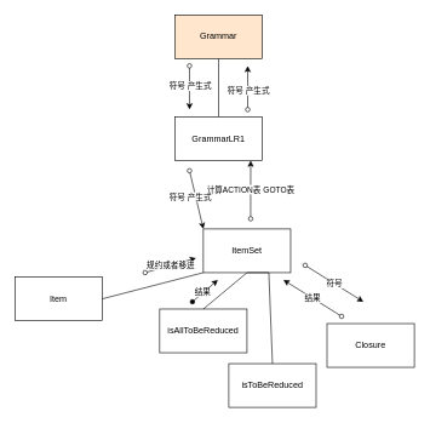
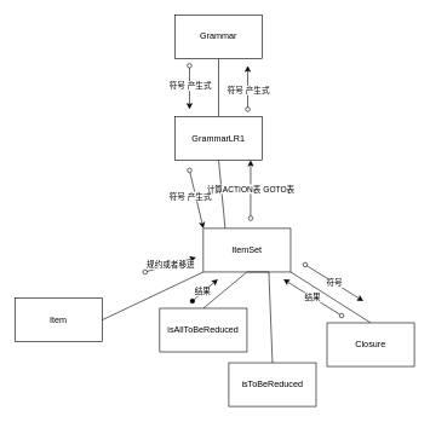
- <mxCell id="3" value="Grammar" style="rounded=0;whiteSpace=wrap;html=1;fillColor=#ffe6cc;" vertex="1" parent="1"><mxGeometry x="240" y="20" width="120" height="60" as="geometry" /></mxCell>
+ <mxCell id="3" value="Grammar" style="rounded=0;whiteSpace=wrap;html=1;" vertex="1" parent="1"><mxGeometry x="240" y="20" width="120" height="60" as="geometry" /></mxCell>
+ <mxCell id="4" style="edgeStyle=none;html=1;exitX=0.5;exitY=1;exitDx=0;exitDy=0;entryX=0.25;entryY=0;entryDx=0;entryDy=0;startArrow=none;startFill=0;endArrow=none;endFill=0;" edge="1" parent="1" source="5" target="12"><mxGeometry relative="1" as="geometry" /></mxCell>
- <mxCell id="6" value="Item" style="rounded=0;whiteSpace=wrap;html=1;" vertex="1" parent="1"><mxGeometry x="20" y="380" width="120" height="60" as="geometry" /></mxCell>
+ <mxCell id="6" value="Item" style="rounded=0;whiteSpace=wrap;html=1;" vertex="1" parent="1"><mxGeometry x="20" y="410" width="120" height="60" as="geometry" /></mxCell>
+ <mxCell id="9" style="edgeStyle=none;html=1;exitX=1;exitY=1;exitDx=0;exitDy=0;entryX=0.5;entryY=0;entryDx=0;entryDy=0;startArrow=none;startFill=0;endArrow=none;endFill=0;" edge="1" parent="1" source="12" target="19"><mxGeometry relative="1" as="geometry" /></mxCell>
